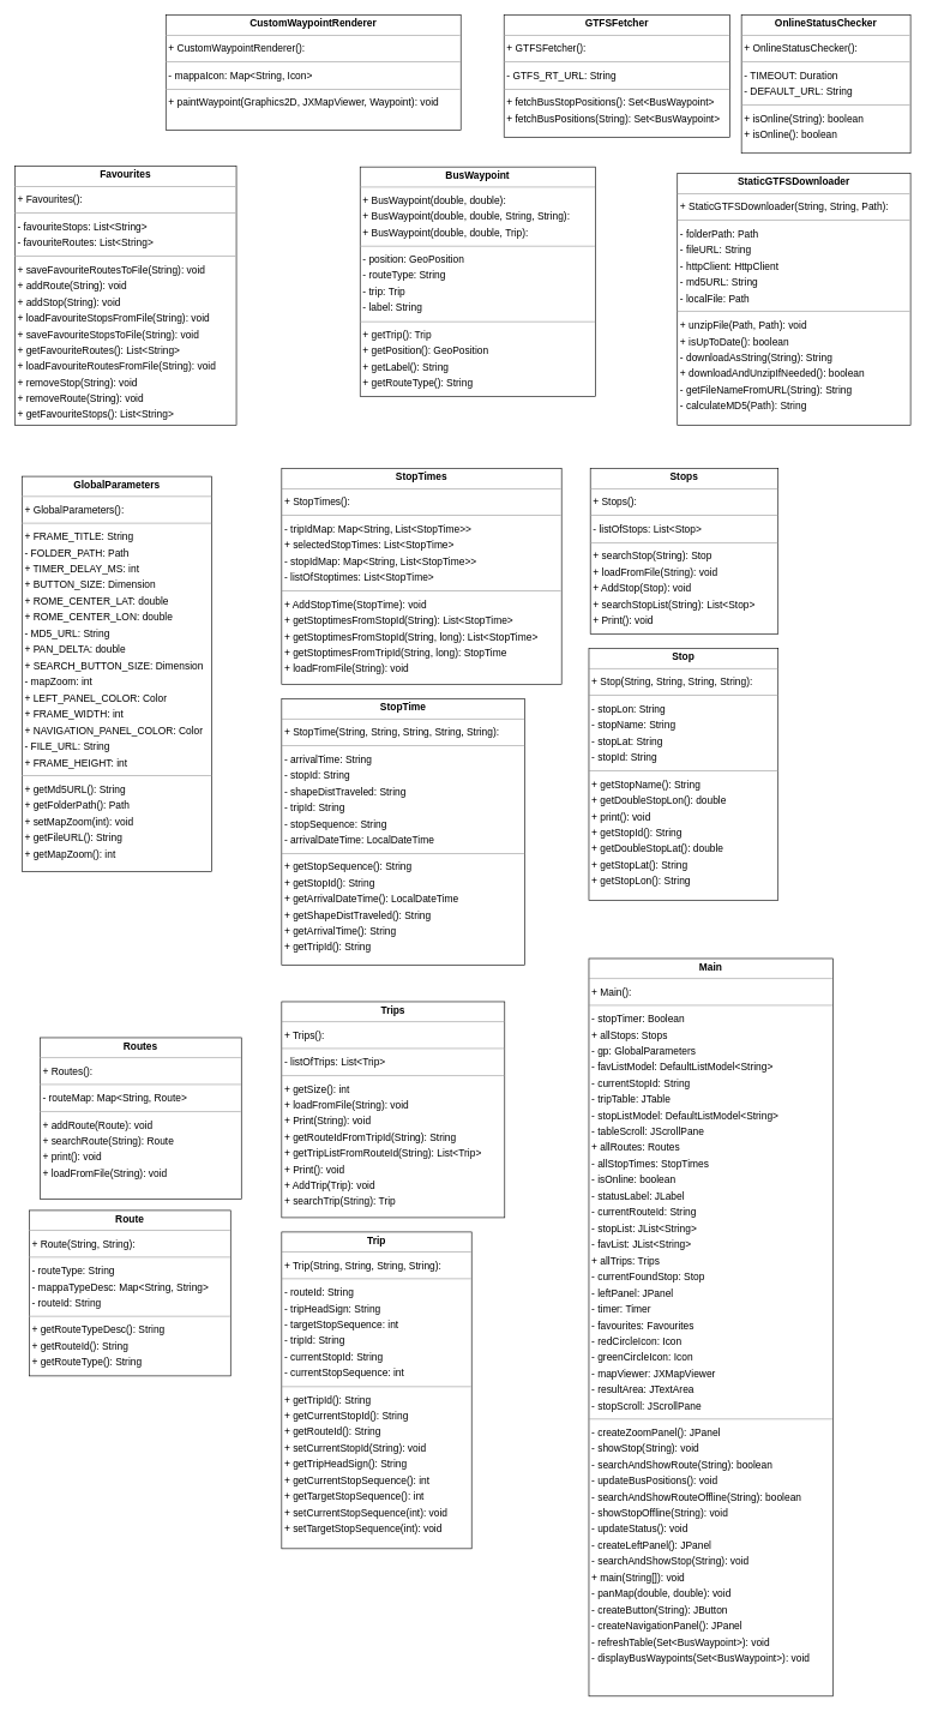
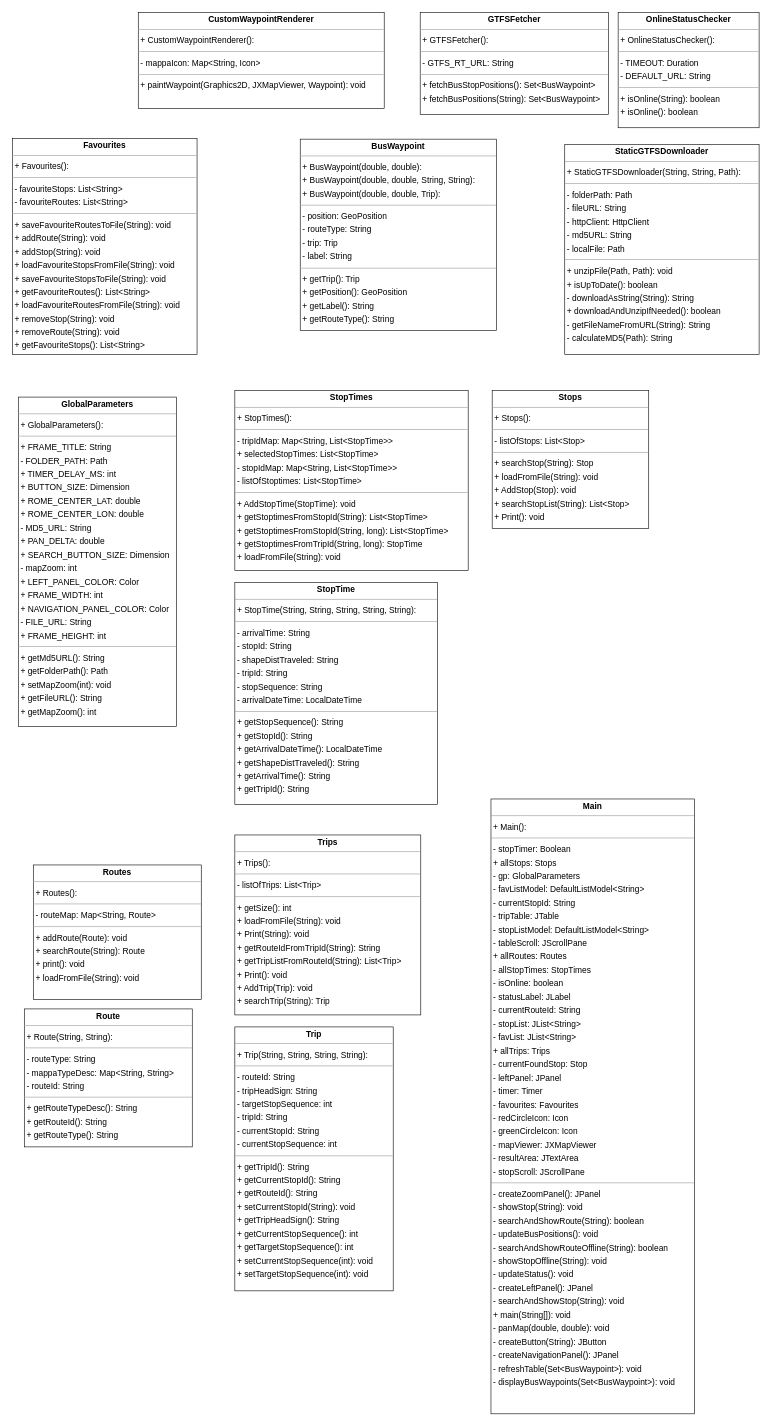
- <mxCell id="12" value="&lt;p style=&quot;margin:0px;margin-top:4px;text-align:center;&quot;&gt;&lt;b&gt;Stop&lt;/b&gt;&lt;/p&gt;&lt;hr size=&quot;1&quot;/&gt;&lt;p style=&quot;margin:0 0 0 4px;line-height:1.6;&quot;&gt;+ Stop(String, String, String, String): &lt;/p&gt;&lt;hr size=&quot;1&quot;/&gt;&lt;p style=&quot;margin:0 0 0 4px;line-height:1.6;&quot;&gt;- stopLon: String&lt;br/&gt;- stopName: String&lt;br/&gt;- stopLat: String&lt;br/&gt;- stopId: String&lt;/p&gt;&lt;hr size=&quot;1&quot;/&gt;&lt;p style=&quot;margin:0 0 0 4px;line-height:1.6;&quot;&gt;+ getStopName(): String&lt;br/&gt;+ getDoubleStopLon(): double&lt;br/&gt;+ print(): void&lt;br/&gt;+ getStopId(): String&lt;br/&gt;+ getDoubleStopLat(): double&lt;br/&gt;+ getStopLat(): String&lt;br/&gt;+ getStopLon(): String&lt;/p&gt;" style="verticalAlign=top;align=left;overflow=fill;fontSize=14;fontFamily=Helvetica;html=1;rounded=0;shadow=0;comic=0;labelBackgroundColor=none;strokeWidth=1;" parent="1" vertex="1"><mxGeometry x="818" y="900" width="263" height="350" as="geometry" /></mxCell>
